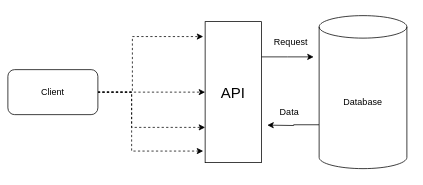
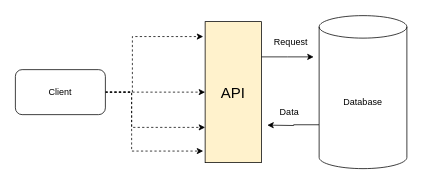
- <mxCell id="10" value="Client" style="rounded=1;whiteSpace=wrap;html=1;" vertex="1" parent="1"><mxGeometry x="10" y="92" width="120" height="60" as="geometry" /></mxCell>
+ <mxCell id="10" value="Client" style="rounded=1;whiteSpace=wrap;html=1;" vertex="1" parent="1"><mxGeometry x="20" y="92" width="120" height="60" as="geometry" /></mxCell>
- <mxCell id="3" value="&lt;font style=&quot;font-size: 20px&quot;&gt;API&lt;/font&gt;" style="rounded=0;whiteSpace=wrap;html=1;" vertex="1" parent="1"><mxGeometry x="273" y="28" width="75" height="188" as="geometry" /></mxCell>
+ <mxCell id="3" value="&lt;font style=&quot;font-size: 20px&quot;&gt;API&lt;/font&gt;" style="rounded=0;whiteSpace=wrap;html=1;fillColor=#fff2cc;" vertex="1" parent="1"><mxGeometry x="273" y="28" width="75" height="188" as="geometry" /></mxCell>
